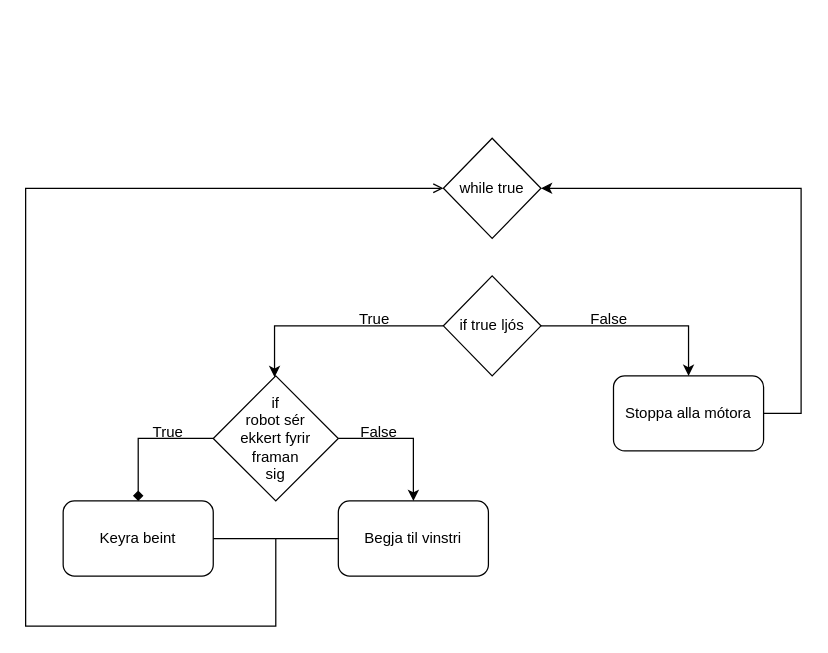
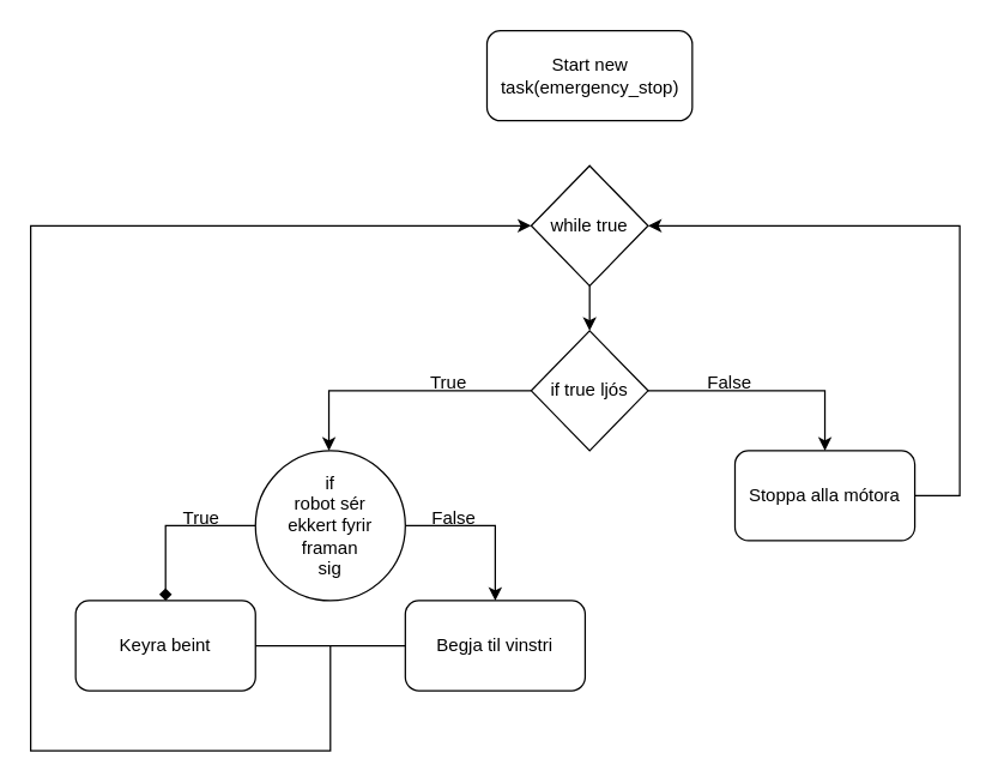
+ <mxCell id="2" value="&lt;div&gt;Start new task(emergency_stop)&lt;/div&gt;" style="rounded=1;whiteSpace=wrap;html=1;" vertex="1" parent="1"><mxGeometry x="324.5" y="20" width="137" height="60" as="geometry" /></mxCell>
- <mxCell id="17" style="edgeStyle=orthogonalEdgeStyle;rounded=0;orthogonalLoop=1;jettySize=auto;html=1;exitX=0;exitY=0.5;exitDx=0;exitDy=0;entryX=0;entryY=0.5;entryDx=0;entryDy=0;endArrow=open;" edge="1" parent="1" source="18" target="4"><mxGeometry relative="1" as="geometry"><mxPoint x="350" y="150" as="targetPoint" /><Array as="points"><mxPoint x="220" y="430" /><mxPoint x="220" y="500" /><mxPoint x="20" y="500" /><mxPoint x="20" y="150" /></Array></mxGeometry></mxCell>
+ <mxCell id="17" style="edgeStyle=orthogonalEdgeStyle;rounded=0;orthogonalLoop=1;jettySize=auto;html=1;exitX=0;exitY=0.5;exitDx=0;exitDy=0;entryX=0;entryY=0.5;entryDx=0;entryDy=0;" edge="1" parent="1" source="18" target="4"><mxGeometry relative="1" as="geometry"><mxPoint x="350" y="150" as="targetPoint" /><Array as="points"><mxPoint x="220" y="430" /><mxPoint x="220" y="500" /><mxPoint x="20" y="500" /><mxPoint x="20" y="150" /></Array></mxGeometry></mxCell>
+ <mxCell id="3" value="" style="edgeStyle=orthogonalEdgeStyle;rounded=0;orthogonalLoop=1;jettySize=auto;html=1;" edge="1" parent="1" source="4" target="7"><mxGeometry relative="1" as="geometry" /></mxCell>
- <mxCell id="10" value="&lt;div&gt;if &lt;br&gt;&lt;/div&gt;&lt;div&gt;robot sér &lt;br&gt;&lt;/div&gt;&lt;div&gt;ekkert fyrir &lt;br&gt;&lt;/div&gt;&lt;div&gt;framan&lt;/div&gt;&lt;div&gt;sig&lt;/div&gt;" style="rhombus;whiteSpace=wrap;html=1;" vertex="1" parent="1"><mxGeometry x="170" y="300" width="100" height="100" as="geometry" /></mxCell>
+ <mxCell id="10" value="&lt;div&gt;if &lt;br&gt;&lt;/div&gt;&lt;div&gt;robot sér &lt;br&gt;&lt;/div&gt;&lt;div&gt;ekkert fyrir &lt;br&gt;&lt;/div&gt;&lt;div&gt;framan&lt;/div&gt;&lt;div&gt;sig&lt;/div&gt;" style="ellipse;whiteSpace=wrap;html=1;" vertex="1" parent="1"><mxGeometry x="170" y="300" width="100" height="100" as="geometry" /></mxCell>
